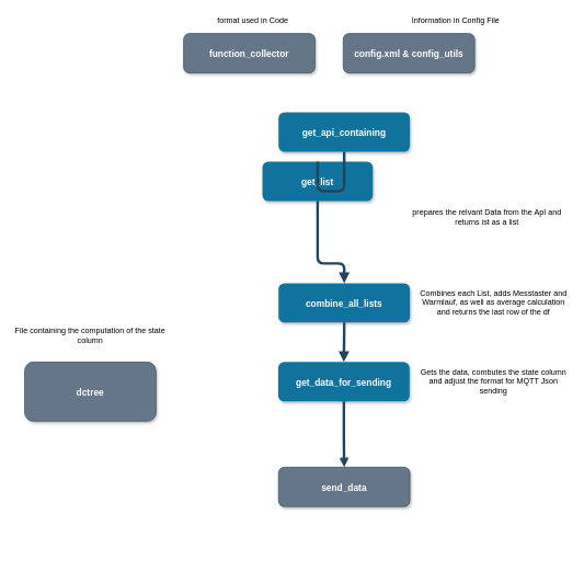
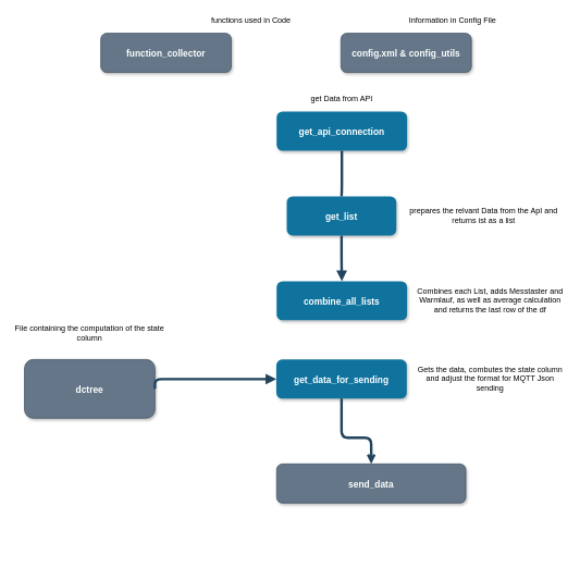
- <mxCell id="8" value="format used in Code" style="text;html=1;strokeColor=none;fillColor=none;align=center;verticalAlign=middle;whiteSpace=wrap;rounded=0;" parent="1" vertex="1"><mxGeometry x="297.5" y="20" width="173" height="20" as="geometry" /></mxCell>
+ <mxCell id="8" value="functions used in Code" style="text;html=1;strokeColor=none;fillColor=none;align=center;verticalAlign=middle;whiteSpace=wrap;rounded=0;" parent="1" vertex="1"><mxGeometry x="297.5" y="20" width="173" height="20" as="geometry" /></mxCell>
- <mxCell id="9" value="function_collector" style="rounded=1;fillColor=#647687;strokeColor=#314354;shadow=1;fontStyle=1;fontSize=14;fontColor=#ffffff;" parent="1" vertex="1"><mxGeometry x="279" y="50" width="200" height="60" as="geometry" /></mxCell>
+ <mxCell id="9" value="function_collector" style="rounded=1;fillColor=#647687;strokeColor=#314354;shadow=1;fontStyle=1;fontSize=14;fontColor=#ffffff;" parent="1" vertex="1"><mxGeometry x="154" y="50" width="200" height="60" as="geometry" /></mxCell>
+ <mxCell id="14" value="get Data from API" style="text;html=1;strokeColor=none;fillColor=none;align=center;verticalAlign=middle;whiteSpace=wrap;rounded=0;" parent="1" vertex="1"><mxGeometry x="437" y="140" width="173" height="20" as="geometry" /></mxCell>
- <mxCell id="2" value="get_api_containing" style="rounded=1;fillColor=#10739E;strokeColor=none;shadow=1;gradientColor=none;fontStyle=1;fontColor=#FFFFFF;fontSize=14;" parent="1" vertex="1"><mxGeometry x="423.5" y="170" width="200" height="60" as="geometry" /></mxCell>
+ <mxCell id="2" value="get_api_connection" style="rounded=1;fillColor=#10739E;strokeColor=none;shadow=1;gradientColor=none;fontStyle=1;fontColor=#FFFFFF;fontSize=14;" parent="1" vertex="1"><mxGeometry x="423.5" y="170" width="200" height="60" as="geometry" /></mxCell>
- <mxCell id="3" value="get_list" style="rounded=1;fillColor=#10739E;strokeColor=none;shadow=1;gradientColor=none;fontStyle=1;fontColor=#FFFFFF;fontSize=14;" parent="1" vertex="1"><mxGeometry x="399" y="245" width="168" height="60" as="geometry" /></mxCell>
+ <mxCell id="3" value="get_list" style="rounded=1;fillColor=#10739E;strokeColor=none;shadow=1;gradientColor=none;fontStyle=1;fontColor=#FFFFFF;fontSize=14;" parent="1" vertex="1"><mxGeometry x="439" y="300" width="168" height="60" as="geometry" /></mxCell>
- <mxCell id="10" value="" style="edgeStyle=elbowEdgeStyle;elbow=vertical;strokeWidth=4;endArrow=block;endFill=1;fontStyle=1;strokeColor=#23445D;exitX=0.5;exitY=1;exitDx=0;exitDy=0;entryX=0.5;entryY=0;entryDx=0;entryDy=0;" parent="1" source="4" target="6" edge="1"><mxGeometry x="61.5" y="305.5" width="100" height="100" as="geometry"><mxPoint x="61.5" y="550" as="sourcePoint" /><mxPoint x="747" y="650" as="targetPoint" /><Array as="points"><mxPoint x="534" y="500" /><mxPoint x="395" y="570" /><mxPoint x="547" y="550" /><mxPoint x="687" y="590" /><mxPoint x="186.5" y="620" /><mxPoint x="276.5" y="630" /><mxPoint x="298.5" y="645.5" /></Array></mxGeometry></mxCell>
+ <mxCell id="19" value="" style="edgeStyle=elbowEdgeStyle;elbow=vertical;strokeWidth=4;endArrow=block;endFill=1;fontStyle=1;strokeColor=#23445D;exitX=1;exitY=0.5;exitDx=0;exitDy=0;entryX=0;entryY=0.5;entryDx=0;entryDy=0;" edge="1" parent="1" source="18" target="6"><mxGeometry x="-56" y="505.5" width="100" height="100" as="geometry"><mxPoint x="257" y="620" as="sourcePoint" /><mxPoint x="384" y="620" as="targetPoint" /><Array as="points"><mxPoint x="357" y="580" /><mxPoint x="347" y="620" /><mxPoint x="267" y="660" /><mxPoint x="440" y="640" /><mxPoint x="330" y="660" /><mxPoint x="277.5" y="770" /><mxPoint x="429.5" y="750" /><mxPoint x="569.5" y="790" /><mxPoint x="69" y="820" /><mxPoint x="159" y="830" /><mxPoint x="181" y="845.5" /></Array></mxGeometry></mxCell>
- <mxCell id="13" value="send_data" style="rounded=1;fillColor=#647687;strokeColor=#314354;shadow=1;fontStyle=1;fontSize=14;fontColor=#ffffff;" parent="1" vertex="1"><mxGeometry x="423.5" y="710" width="200" height="60" as="geometry" /></mxCell>
+ <mxCell id="13" value="send_data" style="rounded=1;fillColor=#647687;strokeColor=#314354;shadow=1;fontStyle=1;fontSize=14;fontColor=#ffffff;" parent="1" vertex="1"><mxGeometry x="423.5" y="710" width="290" height="60" as="geometry" /></mxCell>
